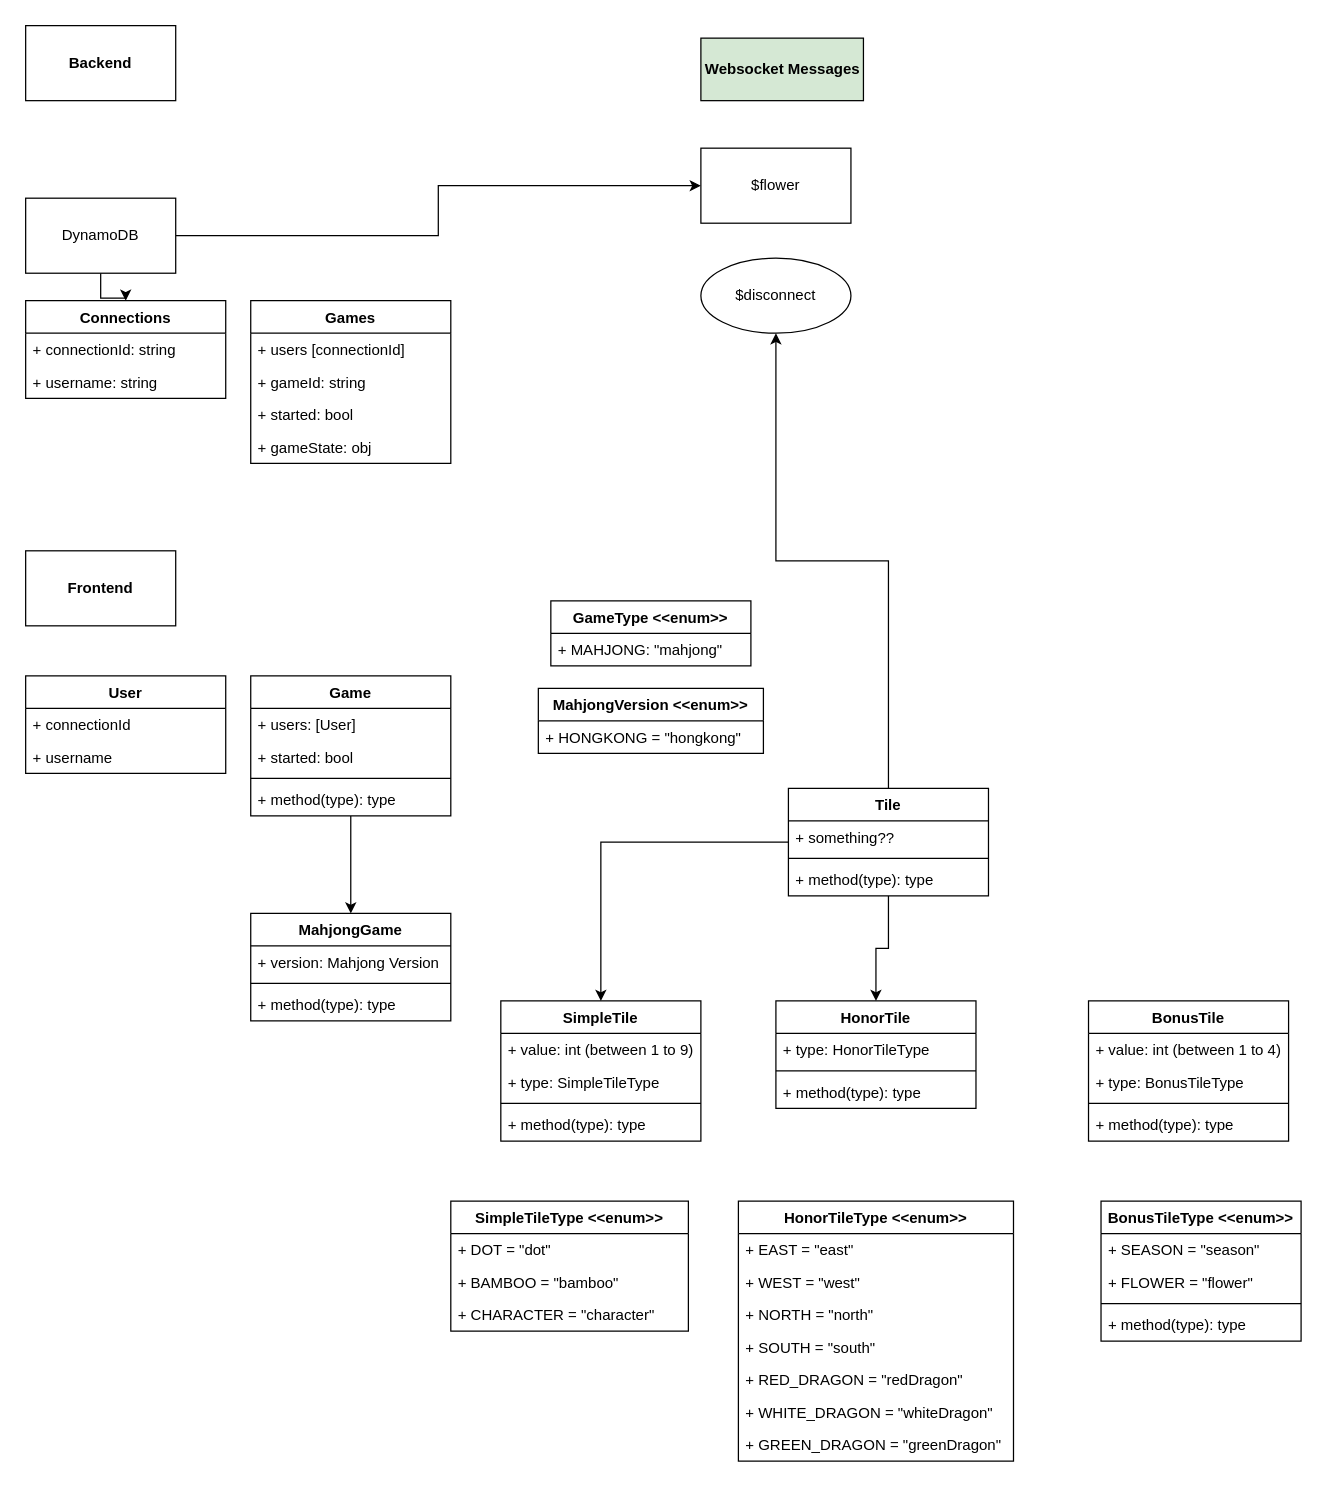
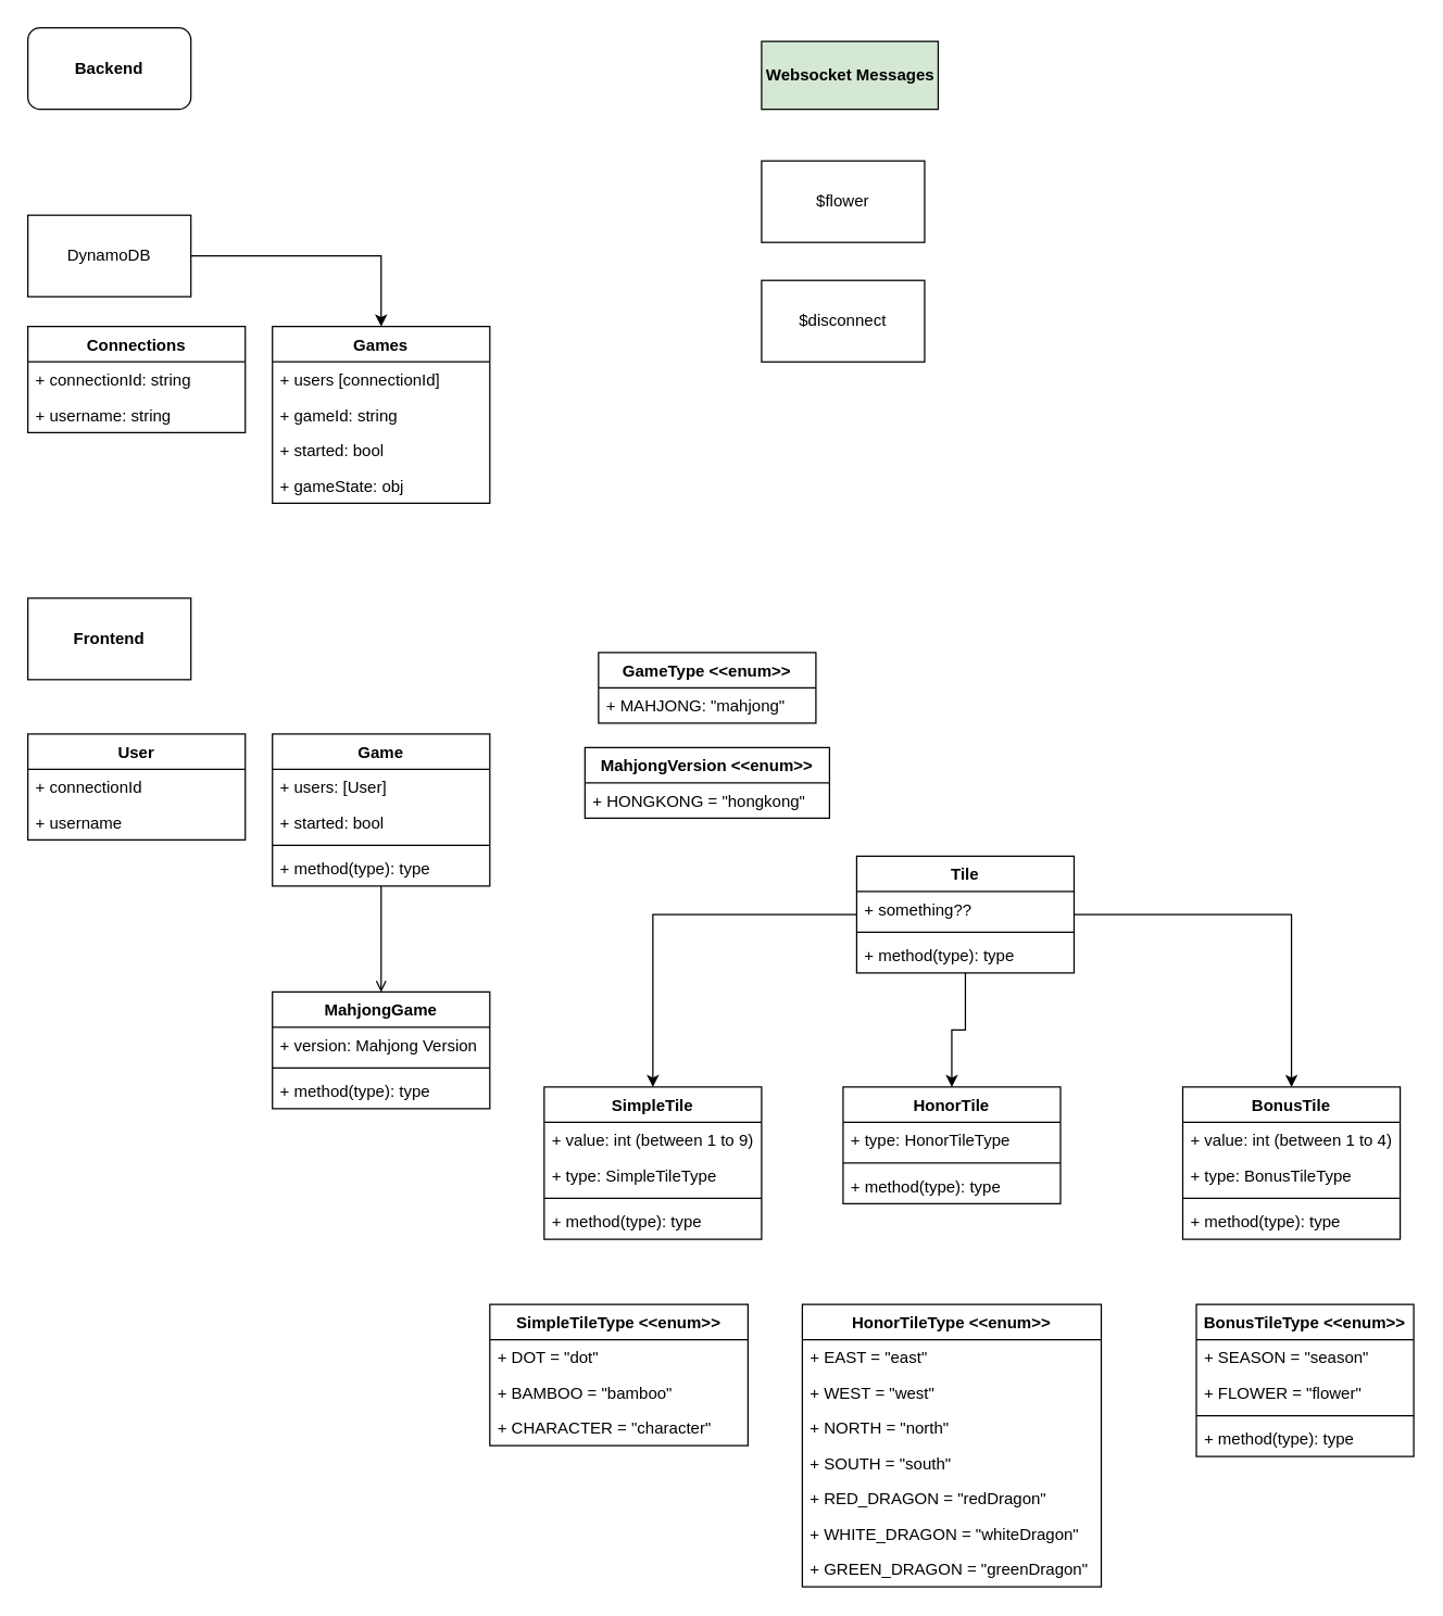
- <mxCell id="10" value="Backend&lt;br&gt;" style="rounded=0;whiteSpace=wrap;html=1;fontStyle=1" parent="1" vertex="1"><mxGeometry width="120" height="60" as="geometry" x="20" y="20" /></mxCell>
+ <mxCell id="10" value="Backend&lt;br&gt;" style="whiteSpace=wrap;html=1;fontStyle=1;rounded=1;" parent="1" vertex="1"><mxGeometry width="120" height="60" as="geometry" x="20" y="20" /></mxCell>
- <mxCell id="17" style="edgeStyle=orthogonalEdgeStyle;rounded=0;orthogonalLoop=1;jettySize=auto;html=1;" edge="1" parent="1" source="18" target="19"><mxGeometry relative="1" as="geometry" /></mxCell>
+ <mxCell id="17" style="edgeStyle=orthogonalEdgeStyle;rounded=0;orthogonalLoop=1;jettySize=auto;html=1;entryX=0.5;entryY=0;entryDx=0;entryDy=0;" edge="1" parent="1" source="18" target="5"><mxGeometry relative="1" as="geometry" /></mxCell>
- <mxCell id="20" value="$disconnect" style="ellipse;whiteSpace=wrap;html=1;" vertex="1" parent="1"><mxGeometry x="560" y="206" width="120" height="60" as="geometry" /></mxCell>
+ <mxCell id="20" value="$disconnect" style="rounded=0;whiteSpace=wrap;html=1;" vertex="1" parent="1"><mxGeometry x="560" y="206" width="120" height="60" as="geometry" /></mxCell>
- <mxCell id="16" style="edgeStyle=orthogonalEdgeStyle;rounded=0;orthogonalLoop=1;jettySize=auto;html=1;" edge="1" parent="1" source="18" target="2"><mxGeometry relative="1" as="geometry" /></mxCell>
- <mxCell id="37" style="edgeStyle=orthogonalEdgeStyle;rounded=0;orthogonalLoop=1;jettySize=auto;html=1;" edge="1" parent="1" source="38" target="20"><mxGeometry relative="1" as="geometry" /></mxCell>
+ <mxCell id="37" style="edgeStyle=orthogonalEdgeStyle;rounded=0;orthogonalLoop=1;jettySize=auto;html=1;" edge="1" parent="1" source="38" target="51"><mxGeometry relative="1" as="geometry" /></mxCell>
- <mxCell id="21" style="edgeStyle=orthogonalEdgeStyle;rounded=0;orthogonalLoop=1;jettySize=auto;html=1;" edge="1" parent="1" source="22" target="31"><mxGeometry relative="1" as="geometry" /></mxCell>
+ <mxCell id="21" style="edgeStyle=orthogonalEdgeStyle;rounded=0;orthogonalLoop=1;jettySize=auto;html=1;endArrow=open;" edge="1" parent="1" source="22" target="31"><mxGeometry relative="1" as="geometry" /></mxCell>
